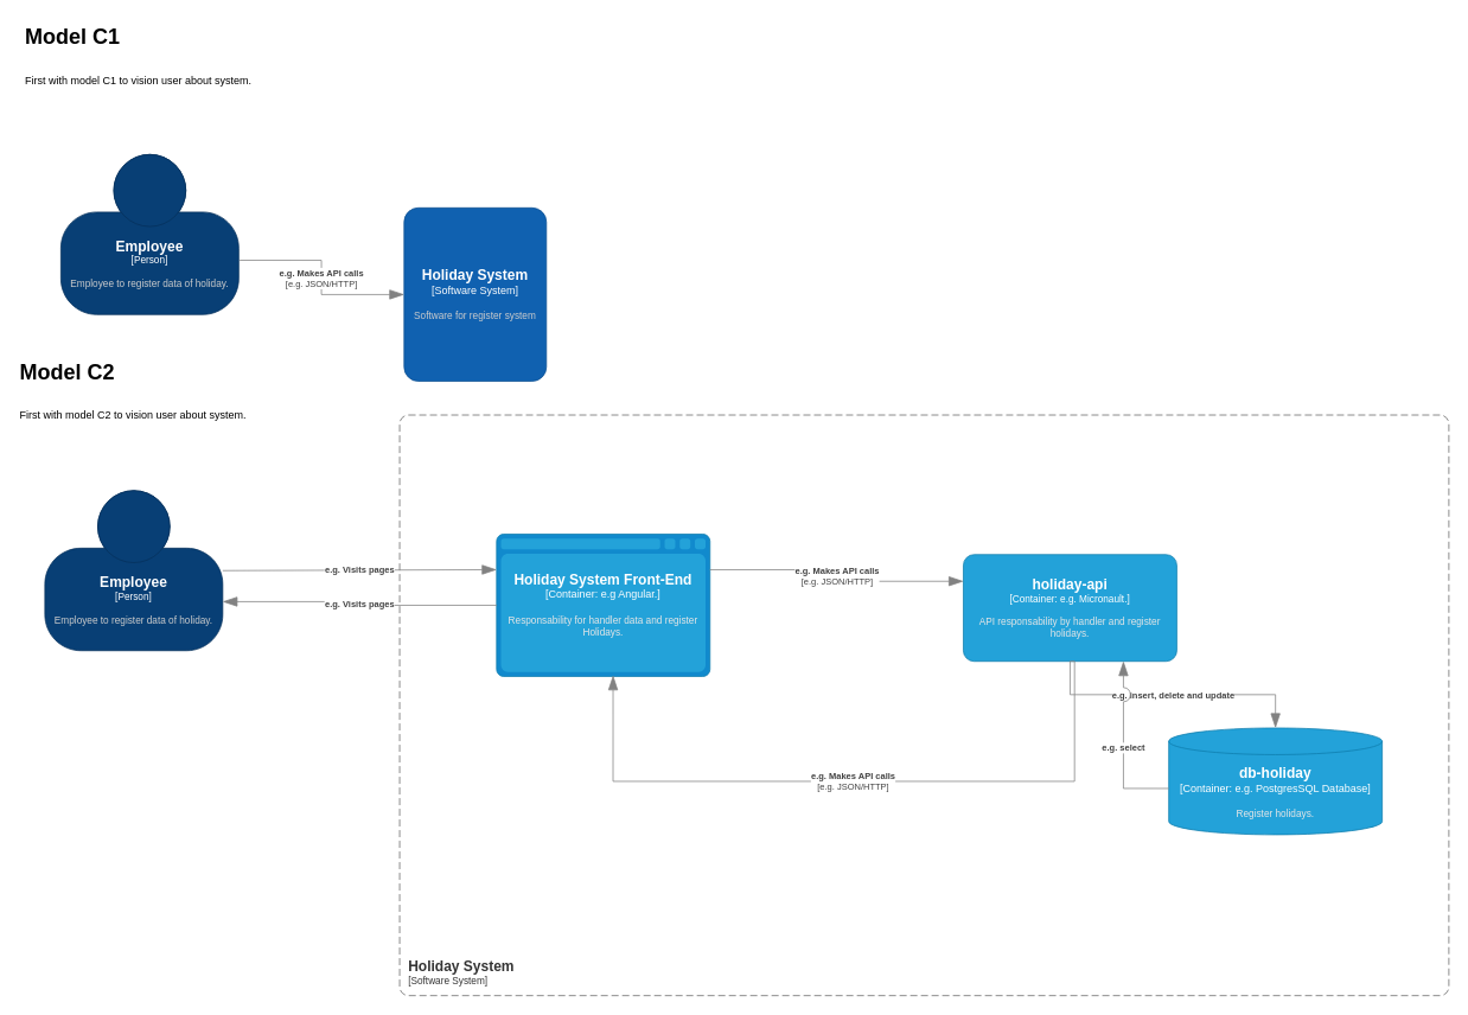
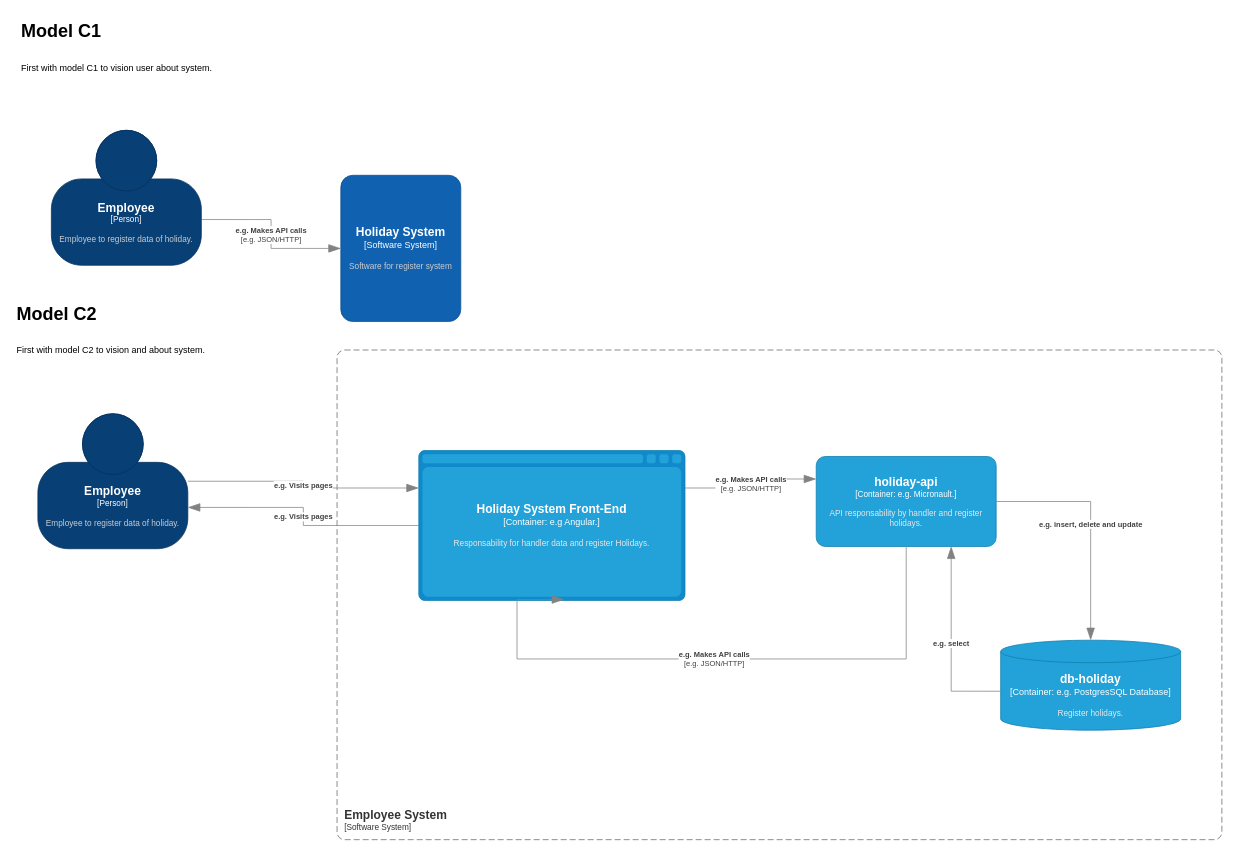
- <mxCell id="6" value="&lt;h1 style=&quot;margin-top: 0px;&quot;&gt;&lt;span style=&quot;background-color: transparent; color: light-dark(rgb(0, 0, 0), rgb(255, 255, 255));&quot;&gt;Model C2&lt;/span&gt;&lt;/h1&gt;&lt;h1 style=&quot;margin-top: 0px;&quot;&gt;&lt;span style=&quot;background-color: transparent; color: light-dark(rgb(0, 0, 0), rgb(255, 255, 255)); font-size: 12px; font-weight: normal;&quot;&gt;First with model C2 to vision user about system.&lt;/span&gt;&lt;br&gt;&lt;/h1&gt;" style="text;html=1;whiteSpace=wrap;overflow=hidden;rounded=0;fontFamily=Helvetica;fontSize=12;fontColor=default;" vertex="1" parent="1"><mxGeometry x="20" y="397" width="285" height="81" as="geometry" /></mxCell>
+ <mxCell id="6" value="&lt;h1 style=&quot;margin-top: 0px;&quot;&gt;&lt;span style=&quot;background-color: transparent; color: light-dark(rgb(0, 0, 0), rgb(255, 255, 255));&quot;&gt;Model C2&lt;/span&gt;&lt;/h1&gt;&lt;h1 style=&quot;margin-top: 0px;&quot;&gt;&lt;span style=&quot;background-color: transparent; color: light-dark(rgb(0, 0, 0), rgb(255, 255, 255)); font-size: 12px; font-weight: normal;&quot;&gt;First with model C2 to vision and about system.&lt;/span&gt;&lt;br&gt;&lt;/h1&gt;" style="text;html=1;whiteSpace=wrap;overflow=hidden;rounded=0;fontFamily=Helvetica;fontSize=12;fontColor=default;" vertex="1" parent="1"><mxGeometry x="20" y="397" width="285" height="81" as="geometry" /></mxCell>
- <mxCell id="9" value="&lt;font style=&quot;font-size: 16px&quot;&gt;&lt;b&gt;Holiday System Front-End&lt;/b&gt;&lt;/font&gt;&lt;div&gt;[Container:&amp;nbsp;e.g Angular.]&lt;/div&gt;&lt;br&gt;&lt;div&gt;&lt;font style=&quot;font-size: 11px&quot;&gt;&lt;font color=&quot;#E6E6E6&quot;&gt;Responsability for handler data and register Holidays.&lt;/font&gt;&lt;/div&gt;" style="shape=mxgraph.c4.webBrowserContainer2;whiteSpace=wrap;html=1;boundedLbl=1;rounded=0;labelBackgroundColor=none;strokeColor=#118ACD;fillColor=#23A2D9;strokeColor=#118ACD;strokeColor2=#0E7DAD;fontSize=12;fontColor=#ffffff;align=center;metaEdit=1;points=[[0.5,0,0],[1,0.25,0],[1,0.5,0],[1,0.75,0],[0.5,1,0],[0,0.75,0],[0,0.5,0],[0,0.25,0]];resizable=0;" vertex="1" parent="1"><mxGeometry x="558" y="600" width="240" height="160" as="geometry" /></mxCell>
+ <mxCell id="9" value="&lt;font style=&quot;font-size: 16px&quot;&gt;&lt;b&gt;Holiday System Front-End&lt;/b&gt;&lt;/font&gt;&lt;div&gt;[Container:&amp;nbsp;e.g Angular.]&lt;/div&gt;&lt;br&gt;&lt;div&gt;&lt;font style=&quot;font-size: 11px&quot;&gt;&lt;font color=&quot;#E6E6E6&quot;&gt;Responsability for handler data and register Holidays.&lt;/font&gt;&lt;/div&gt;" style="shape=mxgraph.c4.webBrowserContainer2;whiteSpace=wrap;html=1;boundedLbl=1;rounded=0;labelBackgroundColor=none;strokeColor=#118ACD;fillColor=#23A2D9;strokeColor=#118ACD;strokeColor2=#0E7DAD;fontSize=12;fontColor=#ffffff;align=center;metaEdit=1;points=[[0.5,0,0],[1,0.25,0],[1,0.5,0],[1,0.75,0],[0.5,1,0],[0,0.75,0],[0,0.5,0],[0,0.25,0]];resizable=0;" vertex="1" parent="1"><mxGeometry x="558" y="600" width="355" height="200" as="geometry" /></mxCell>
- <mxCell id="10" value="&lt;font style=&quot;font-size: 16px&quot;&gt;&lt;b&gt;holiday-api&lt;/b&gt;&lt;/font&gt;&lt;div&gt;[Container: e.g. Micronault.]&lt;/div&gt;&lt;br&gt;&lt;div&gt;&lt;font style=&quot;font-size: 11px&quot;&gt;&lt;font color=&quot;#E6E6E6&quot;&gt;API responsability by handler and register holidays.&lt;/font&gt;&lt;/div&gt;" style="rounded=1;whiteSpace=wrap;html=1;fontSize=11;labelBackgroundColor=none;fillColor=#23A2D9;fontColor=#ffffff;align=center;arcSize=10;strokeColor=#0E7DAD;metaEdit=1;resizable=0;points=[[0.25,0,0],[0.5,0,0],[0.75,0,0],[1,0.25,0],[1,0.5,0],[1,0.75,0],[0.75,1,0],[0.5,1,0],[0.25,1,0],[0,0.75,0],[0,0.5,0],[0,0.25,0]];" vertex="1" parent="1"><mxGeometry x="1083" y="623" width="240" height="120" as="geometry" /></mxCell>
+ <mxCell id="10" value="&lt;font style=&quot;font-size: 16px&quot;&gt;&lt;b&gt;holiday-api&lt;/b&gt;&lt;/font&gt;&lt;div&gt;[Container: e.g. Micronault.]&lt;/div&gt;&lt;br&gt;&lt;div&gt;&lt;font style=&quot;font-size: 11px&quot;&gt;&lt;font color=&quot;#E6E6E6&quot;&gt;API responsability by handler and register holidays.&lt;/font&gt;&lt;/div&gt;" style="rounded=1;whiteSpace=wrap;html=1;fontSize=11;labelBackgroundColor=none;fillColor=#23A2D9;fontColor=#ffffff;align=center;arcSize=10;strokeColor=#0E7DAD;metaEdit=1;resizable=0;points=[[0.25,0,0],[0.5,0,0],[0.75,0,0],[1,0.25,0],[1,0.5,0],[1,0.75,0],[0.75,1,0],[0.5,1,0],[0.25,1,0],[0,0.75,0],[0,0.5,0],[0,0.25,0]];" vertex="1" parent="1"><mxGeometry x="1088" y="608" width="240" height="120" as="geometry" /></mxCell>
- <mxCell id="15" value="&lt;font style=&quot;font-size: 16px&quot;&gt;&lt;b&gt;db-holiday&lt;/b&gt;&lt;/font&gt;&lt;div&gt;[Container:&amp;nbsp;e.g. PostgresSQL Database]&lt;/div&gt;&lt;br&gt;&lt;div&gt;&lt;font style=&quot;font-size: 11px&quot;&gt;&lt;font color=&quot;#E6E6E6&quot;&gt;Register holidays.&lt;/font&gt;&lt;/div&gt;" style="shape=cylinder3;size=15;whiteSpace=wrap;html=1;boundedLbl=1;rounded=0;labelBackgroundColor=none;fillColor=#23A2D9;fontSize=12;fontColor=#ffffff;align=center;strokeColor=#0E7DAD;metaEdit=1;points=[[0.5,0,0],[1,0.25,0],[1,0.5,0],[1,0.75,0],[0.5,1,0],[0,0.75,0],[0,0.5,0],[0,0.25,0]];resizable=0;" vertex="1" parent="1"><mxGeometry x="1314" y="818" width="240" height="120" as="geometry" /></mxCell>
+ <mxCell id="15" value="&lt;font style=&quot;font-size: 16px&quot;&gt;&lt;b&gt;db-holiday&lt;/b&gt;&lt;/font&gt;&lt;div&gt;[Container:&amp;nbsp;e.g. PostgresSQL Database]&lt;/div&gt;&lt;br&gt;&lt;div&gt;&lt;font style=&quot;font-size: 11px&quot;&gt;&lt;font color=&quot;#E6E6E6&quot;&gt;Register holidays.&lt;/font&gt;&lt;/div&gt;" style="shape=cylinder3;size=15;whiteSpace=wrap;html=1;boundedLbl=1;rounded=0;labelBackgroundColor=none;fillColor=#23A2D9;fontSize=12;fontColor=#ffffff;align=center;strokeColor=#0E7DAD;metaEdit=1;points=[[0.5,0,0],[1,0.25,0],[1,0.5,0],[1,0.75,0],[0.5,1,0],[0,0.75,0],[0,0.5,0],[0,0.25,0]];resizable=0;" vertex="1" parent="1"><mxGeometry x="1334" y="853" width="240" height="120" as="geometry" /></mxCell>
- <mxCell id="8" value="&lt;font style=&quot;font-size: 16px&quot;&gt;&lt;b&gt;&lt;div style=&quot;text-align: left&quot;&gt;Holiday System&lt;/div&gt;&lt;/b&gt;&lt;/font&gt;&lt;div style=&quot;text-align: left&quot;&gt;[Software System]&lt;/div&gt;" style="rounded=1;fontSize=11;whiteSpace=wrap;html=1;dashed=1;arcSize=20;fillColor=none;strokeColor=#666666;fontColor=#333333;labelBackgroundColor=none;align=left;verticalAlign=bottom;labelBorderColor=none;spacingTop=0;spacing=10;dashPattern=8 4;metaEdit=1;rotatable=0;perimeter=rectanglePerimeter;noLabel=0;labelPadding=0;allowArrows=0;connectable=0;expand=0;recursiveResize=0;editable=1;pointerEvents=0;absoluteArcSize=1;points=[[0.25,0,0],[0.5,0,0],[0.75,0,0],[1,0.25,0],[1,0.5,0],[1,0.75,0],[0.75,1,0],[0.5,1,0],[0.25,1,0],[0,0.75,0],[0,0.5,0],[0,0.25,0]];" vertex="1" parent="1"><mxGeometry x="449" y="466" width="1180" height="653" as="geometry" /></mxCell>
+ <mxCell id="8" value="&lt;font style=&quot;font-size: 16px&quot;&gt;&lt;b&gt;&lt;div style=&quot;text-align: left&quot;&gt;Employee System&lt;/div&gt;&lt;/b&gt;&lt;/font&gt;&lt;div style=&quot;text-align: left&quot;&gt;[Software System]&lt;/div&gt;" style="rounded=1;fontSize=11;whiteSpace=wrap;html=1;dashed=1;arcSize=20;fillColor=none;strokeColor=#666666;fontColor=#333333;labelBackgroundColor=none;align=left;verticalAlign=bottom;labelBorderColor=none;spacingTop=0;spacing=10;dashPattern=8 4;metaEdit=1;rotatable=0;perimeter=rectanglePerimeter;noLabel=0;labelPadding=0;allowArrows=0;connectable=0;expand=0;recursiveResize=0;editable=1;pointerEvents=0;absoluteArcSize=1;points=[[0.25,0,0],[0.5,0,0],[0.75,0,0],[1,0.25,0],[1,0.5,0],[1,0.75,0],[0.75,1,0],[0.5,1,0],[0.25,1,0],[0,0.75,0],[0,0.5,0],[0,0.25,0]];" vertex="1" parent="1"><mxGeometry x="449" y="466" width="1180" height="653" as="geometry" /></mxCell>
